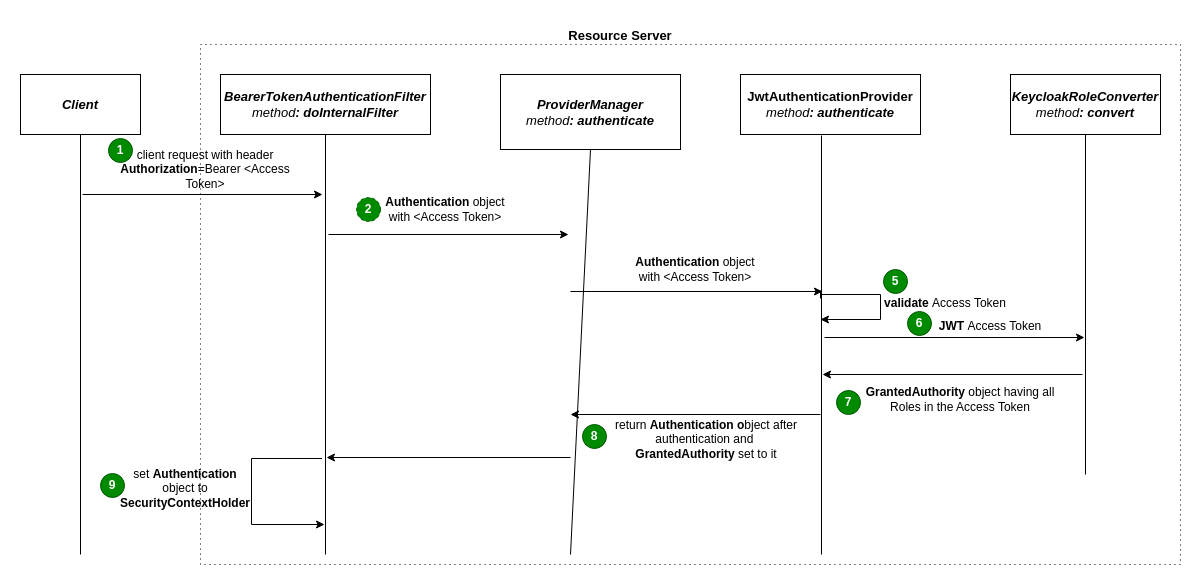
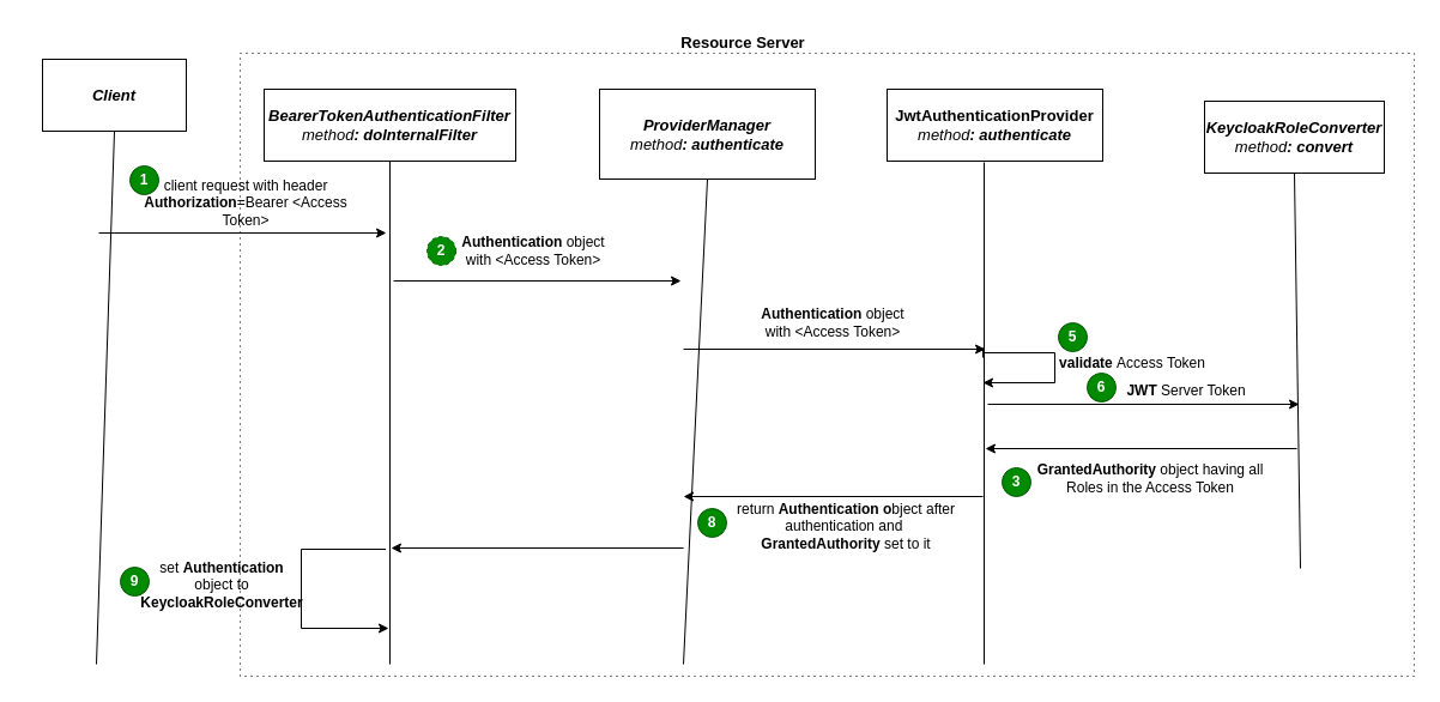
- <mxCell id="3" value="&lt;b&gt;&lt;i&gt;&lt;font style=&quot;font-size: 13px;&quot;&gt;Client&lt;/font&gt;&lt;/i&gt;&lt;/b&gt;" style="rounded=0;whiteSpace=wrap;html=1;" parent="1" vertex="1"><mxGeometry x="20" y="74" width="120" height="60" as="geometry" /></mxCell>
+ <mxCell id="3" value="&lt;b&gt;&lt;i&gt;&lt;font style=&quot;font-size: 13px;&quot;&gt;Client&lt;/font&gt;&lt;/i&gt;&lt;/b&gt;" style="rounded=0;whiteSpace=wrap;html=1;" parent="1" vertex="1"><mxGeometry x="35" y="49" width="120" height="60" as="geometry" /></mxCell>
- <mxCell id="17" value="&lt;i style=&quot;&quot;&gt;&lt;font style=&quot;font-size: 13px;&quot;&gt;&lt;b&gt;KeycloakRoleConverter&lt;/b&gt;&lt;br&gt;method&lt;b&gt;: convert&lt;/b&gt;&lt;br&gt;&lt;/font&gt;&lt;/i&gt;" style="rounded=0;whiteSpace=wrap;html=1;" parent="1" vertex="1"><mxGeometry x="1010" y="74" width="150" height="60" as="geometry" /></mxCell>
+ <mxCell id="17" value="&lt;i style=&quot;&quot;&gt;&lt;font style=&quot;font-size: 13px;&quot;&gt;&lt;b&gt;KeycloakRoleConverter&lt;/b&gt;&lt;br&gt;method&lt;b&gt;: convert&lt;/b&gt;&lt;br&gt;&lt;/font&gt;&lt;/i&gt;" style="rounded=0;whiteSpace=wrap;html=1;" parent="1" vertex="1"><mxGeometry x="1005" y="84" width="150" height="60" as="geometry" /></mxCell>
- <mxCell id="20" value="&lt;b&gt;JWT &lt;/b&gt;Access Token" style="text;html=1;align=center;verticalAlign=middle;whiteSpace=wrap;rounded=0;" parent="1" vertex="1"><mxGeometry x="925" y="311" width="130" height="30" as="geometry" /></mxCell>
+ <mxCell id="20" value="&lt;b&gt;JWT &lt;/b&gt;Server Token" style="text;html=1;align=center;verticalAlign=middle;whiteSpace=wrap;rounded=0;" parent="1" vertex="1"><mxGeometry x="925" y="311" width="130" height="30" as="geometry" /></mxCell>
- <mxCell id="38" value="&lt;b&gt;7&lt;/b&gt;" style="ellipse;whiteSpace=wrap;html=1;aspect=fixed;fillColor=#008a00;strokeColor=#005700;fontColor=#ffffff;" vertex="1" parent="1"><mxGeometry x="836" y="390" width="24" height="24" as="geometry" /></mxCell>
+ <mxCell id="38" value="&lt;b&gt;3&lt;/b&gt;" style="ellipse;whiteSpace=wrap;html=1;aspect=fixed;fillColor=#008a00;strokeColor=#005700;fontColor=#ffffff;" vertex="1" parent="1"><mxGeometry x="836" y="390" width="24" height="24" as="geometry" /></mxCell>
- <mxCell id="31" value="set &lt;b&gt;Authentication &lt;/b&gt;object to &lt;b&gt;SecurityContextHolder&lt;/b&gt;" style="text;html=1;align=center;verticalAlign=middle;whiteSpace=wrap;rounded=0;" vertex="1" parent="1"><mxGeometry x="120" y="473" width="130" height="30" as="geometry" /></mxCell>
+ <mxCell id="31" value="set &lt;b&gt;Authentication &lt;/b&gt;object to &lt;b&gt;KeycloakRoleConverter&lt;/b&gt;" style="text;html=1;align=center;verticalAlign=middle;whiteSpace=wrap;rounded=0;" vertex="1" parent="1"><mxGeometry x="120" y="473" width="130" height="30" as="geometry" /></mxCell>
